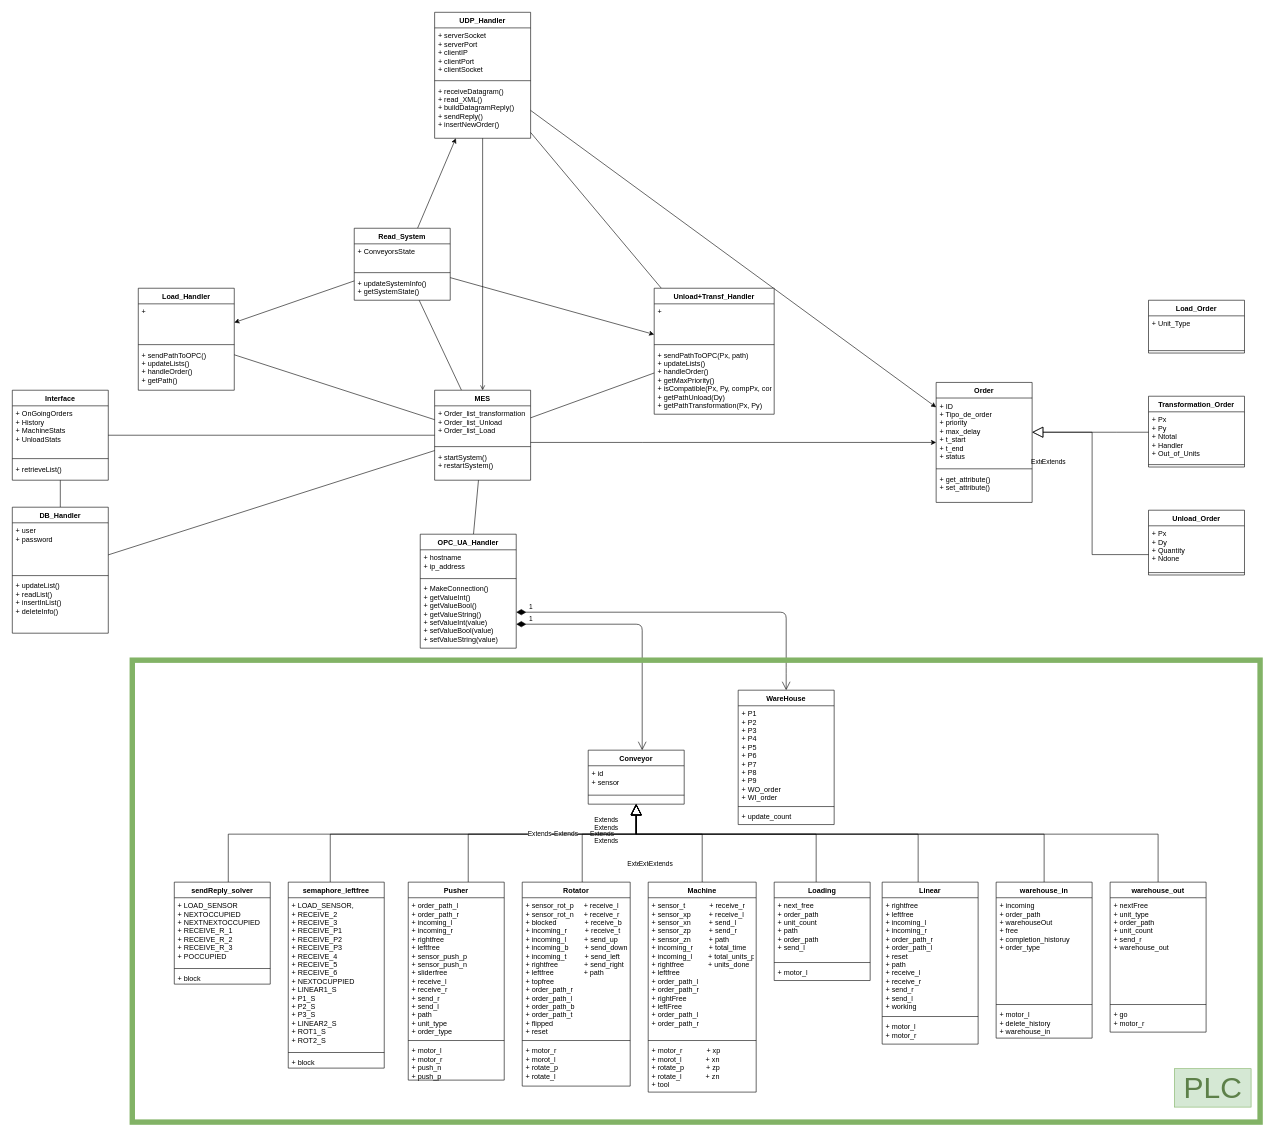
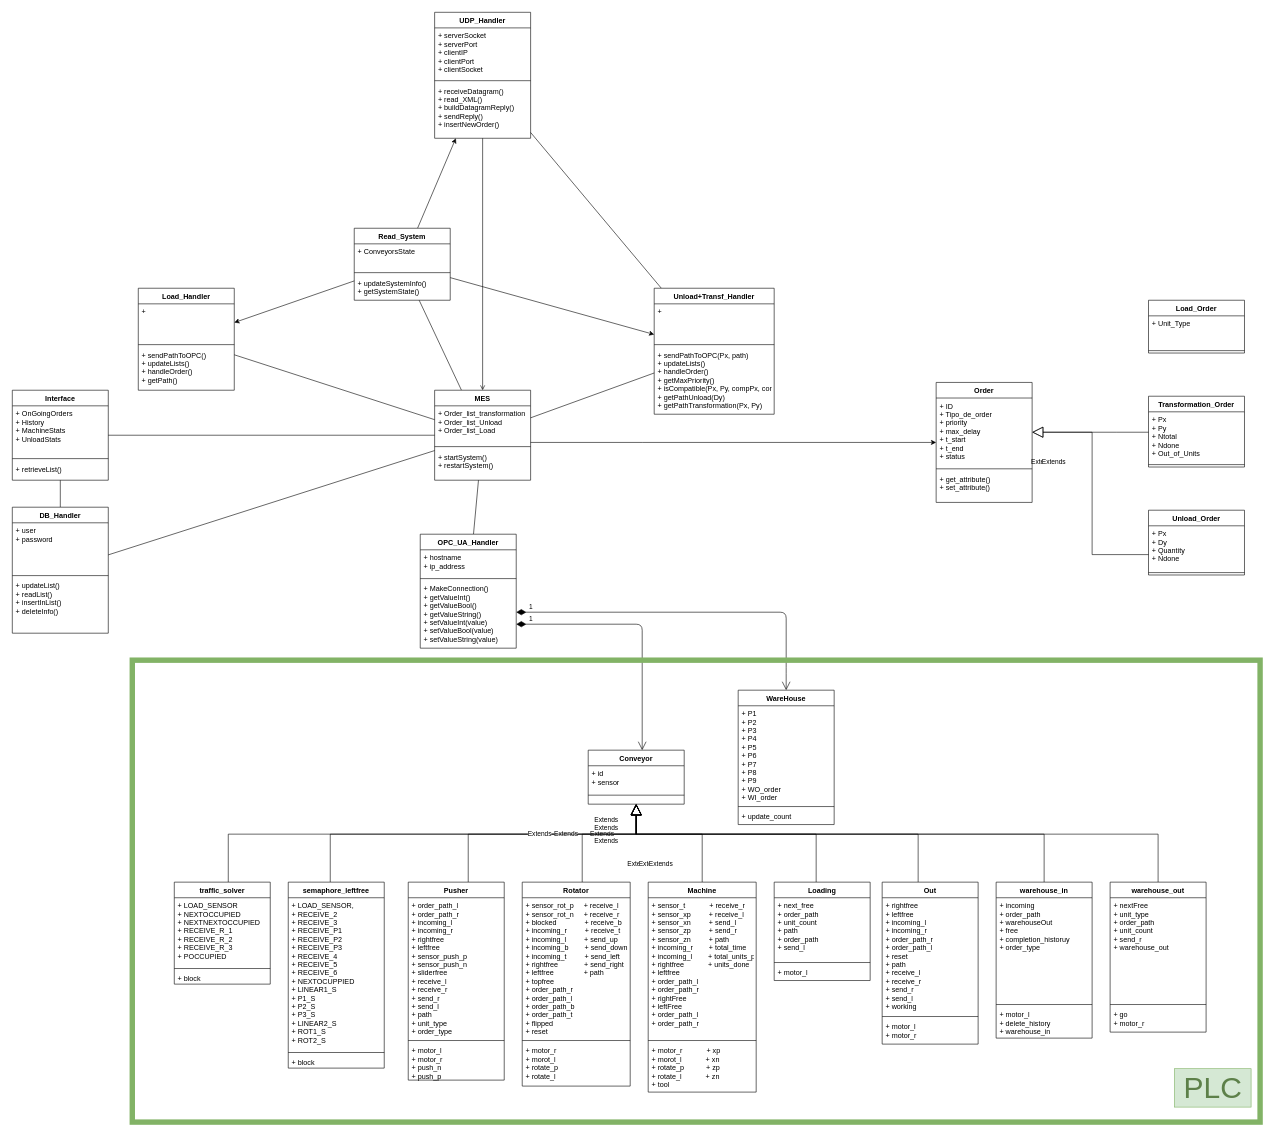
- <mxCell id="90" style="rounded=0;orthogonalLoop=1;jettySize=auto;html=1;" parent="1" source="92" target="33" edge="1"><mxGeometry relative="1" as="geometry"><mxPoint x="884" y="468" as="sourcePoint" /></mxGeometry></mxCell>
- <mxCell id="39" value="+ Px&#10;+ Py&#10;+ Ntotal&#10;+ Handler&#10;+ Out_of_Units" style="text;strokeColor=none;fillColor=none;align=left;verticalAlign=top;spacingLeft=4;spacingRight=4;overflow=hidden;rotatable=0;points=[[0,0.5],[1,0.5]];portConstraint=eastwest;" parent="38" vertex="1"><mxGeometry y="26" width="160" height="84" as="geometry" /></mxCell>
+ <mxCell id="39" value="+ Px&#10;+ Py&#10;+ Ntotal&#10;+ Ndone&#10;+ Out_of_Units" style="text;strokeColor=none;fillColor=none;align=left;verticalAlign=top;spacingLeft=4;spacingRight=4;overflow=hidden;rotatable=0;points=[[0,0.5],[1,0.5]];portConstraint=eastwest;" parent="38" vertex="1"><mxGeometry y="26" width="160" height="84" as="geometry" /></mxCell>
- <mxCell id="78" value="sendReply_solver" style="swimlane;fontStyle=1;align=center;verticalAlign=top;childLayout=stackLayout;horizontal=1;startSize=26;horizontalStack=0;resizeParent=1;resizeParentMax=0;resizeLast=0;collapsible=1;marginBottom=0;" parent="1" vertex="1"><mxGeometry x="290" y="1470" width="160" height="170" as="geometry" /></mxCell>
+ <mxCell id="78" value="traffic_solver" style="swimlane;fontStyle=1;align=center;verticalAlign=top;childLayout=stackLayout;horizontal=1;startSize=26;horizontalStack=0;resizeParent=1;resizeParentMax=0;resizeLast=0;collapsible=1;marginBottom=0;" parent="1" vertex="1"><mxGeometry x="290" y="1470" width="160" height="170" as="geometry" /></mxCell>
- <mxCell id="54" value="Linear" style="swimlane;fontStyle=1;align=center;verticalAlign=top;childLayout=stackLayout;horizontal=1;startSize=26;horizontalStack=0;resizeParent=1;resizeParentMax=0;resizeLast=0;collapsible=1;marginBottom=0;" parent="1" vertex="1"><mxGeometry x="1470" y="1470" width="160" height="270" as="geometry" /></mxCell>
+ <mxCell id="54" value="Out" style="swimlane;fontStyle=1;align=center;verticalAlign=top;childLayout=stackLayout;horizontal=1;startSize=26;horizontalStack=0;resizeParent=1;resizeParentMax=0;resizeLast=0;collapsible=1;marginBottom=0;" parent="1" vertex="1"><mxGeometry x="1470" y="1470" width="160" height="270" as="geometry" /></mxCell>
